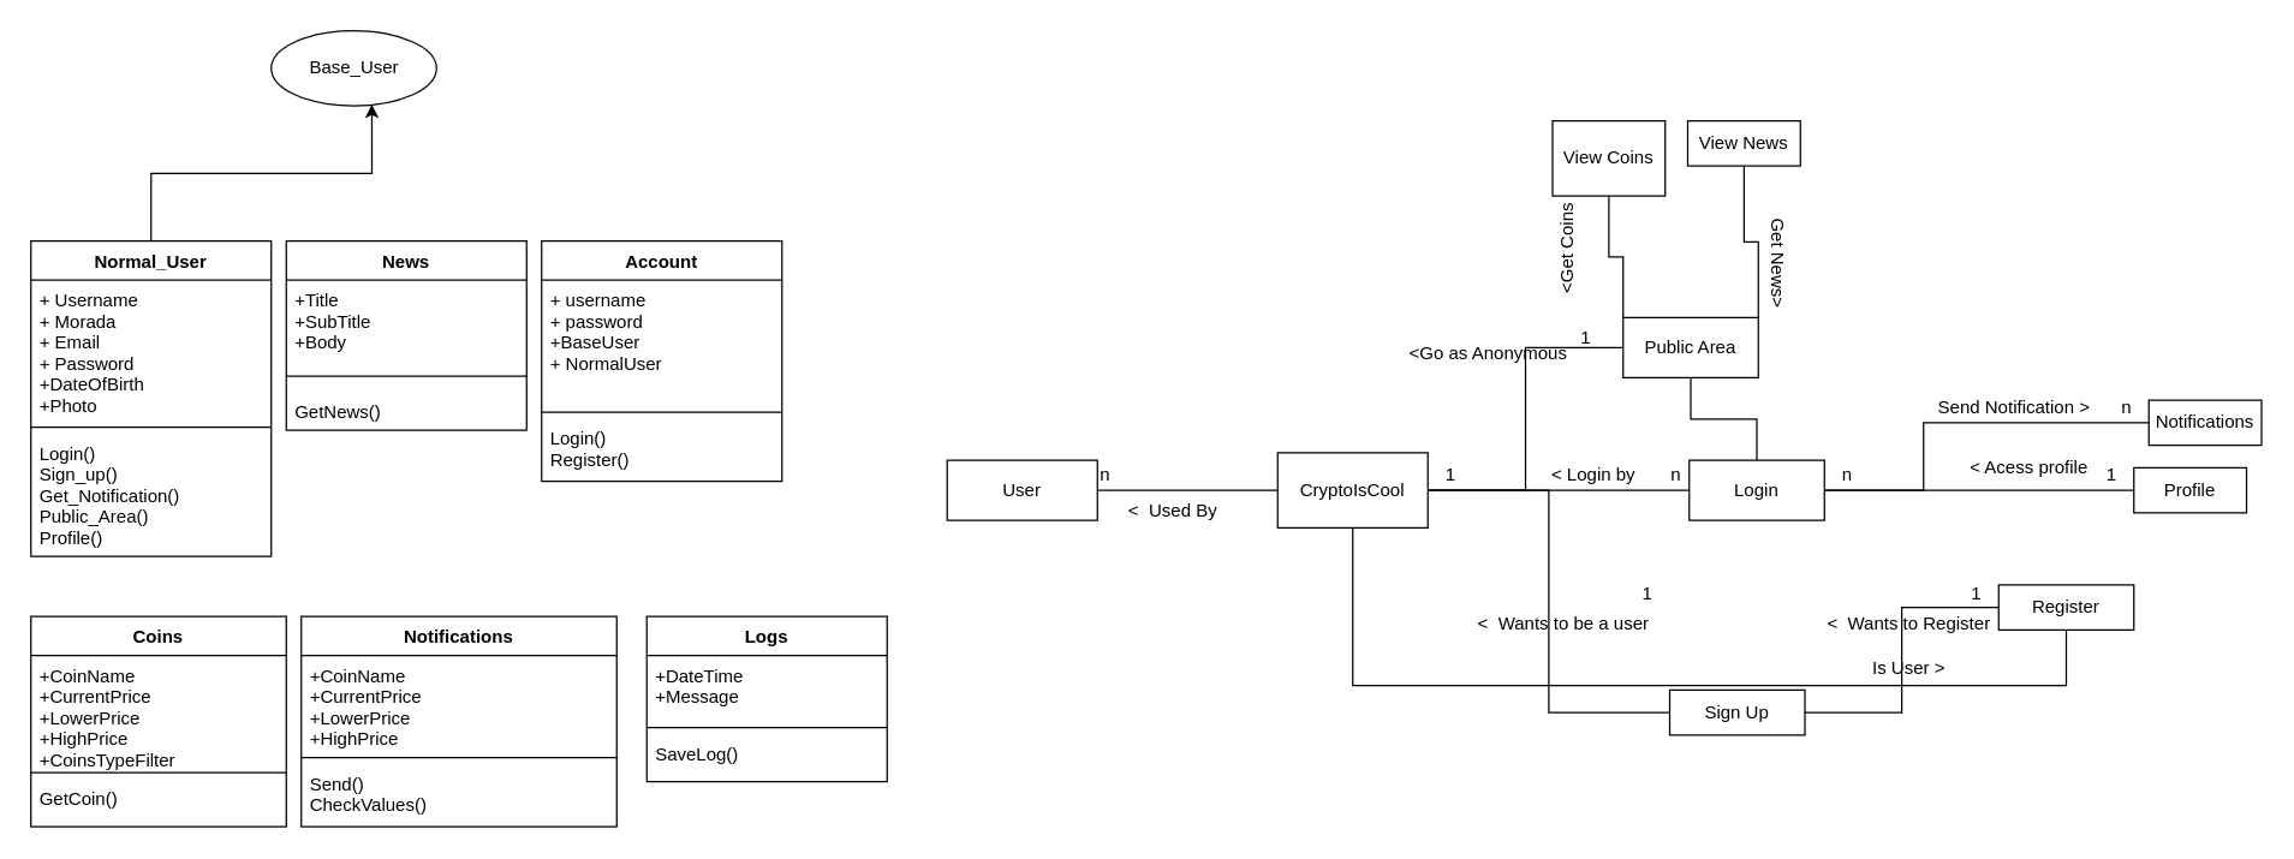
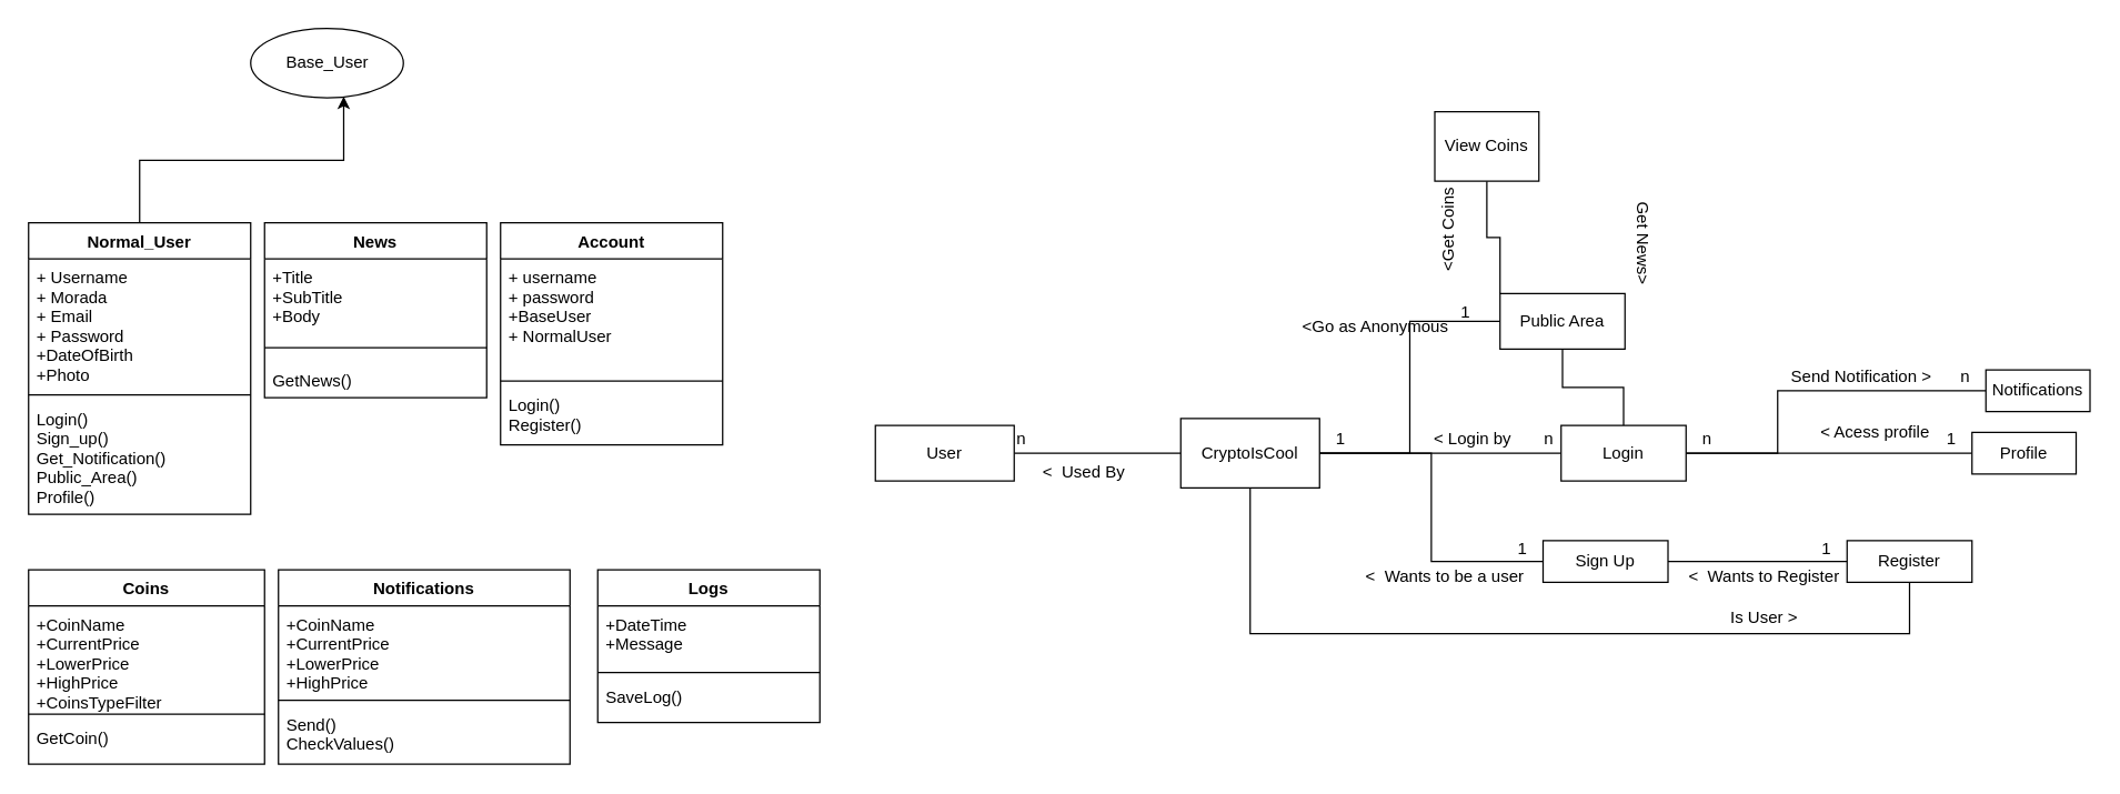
- <mxCell id="46" value="View News" style="rounded=0;whiteSpace=wrap;html=1;" parent="1" vertex="1"><mxGeometry x="1123" y="80" width="75" height="30" as="geometry" /></mxCell>
- <mxCell id="40" style="edgeStyle=orthogonalEdgeStyle;rounded=0;orthogonalLoop=1;jettySize=auto;html=1;exitX=1;exitY=0;exitDx=0;exitDy=0;entryX=0.5;entryY=1;entryDx=0;entryDy=0;endArrow=none;endFill=0;" parent="1" source="41" target="46" edge="1"><mxGeometry relative="1" as="geometry" /></mxCell>
- <mxCell id="38" value="Sign Up" style="rounded=0;whiteSpace=wrap;html=1;" parent="1" vertex="1"><mxGeometry x="1111" y="459" width="90" height="30" as="geometry" /></mxCell>
+ <mxCell id="38" value="Sign Up" style="rounded=0;whiteSpace=wrap;html=1;" parent="1" vertex="1"><mxGeometry x="1111" y="389" width="90" height="30" as="geometry" /></mxCell>
